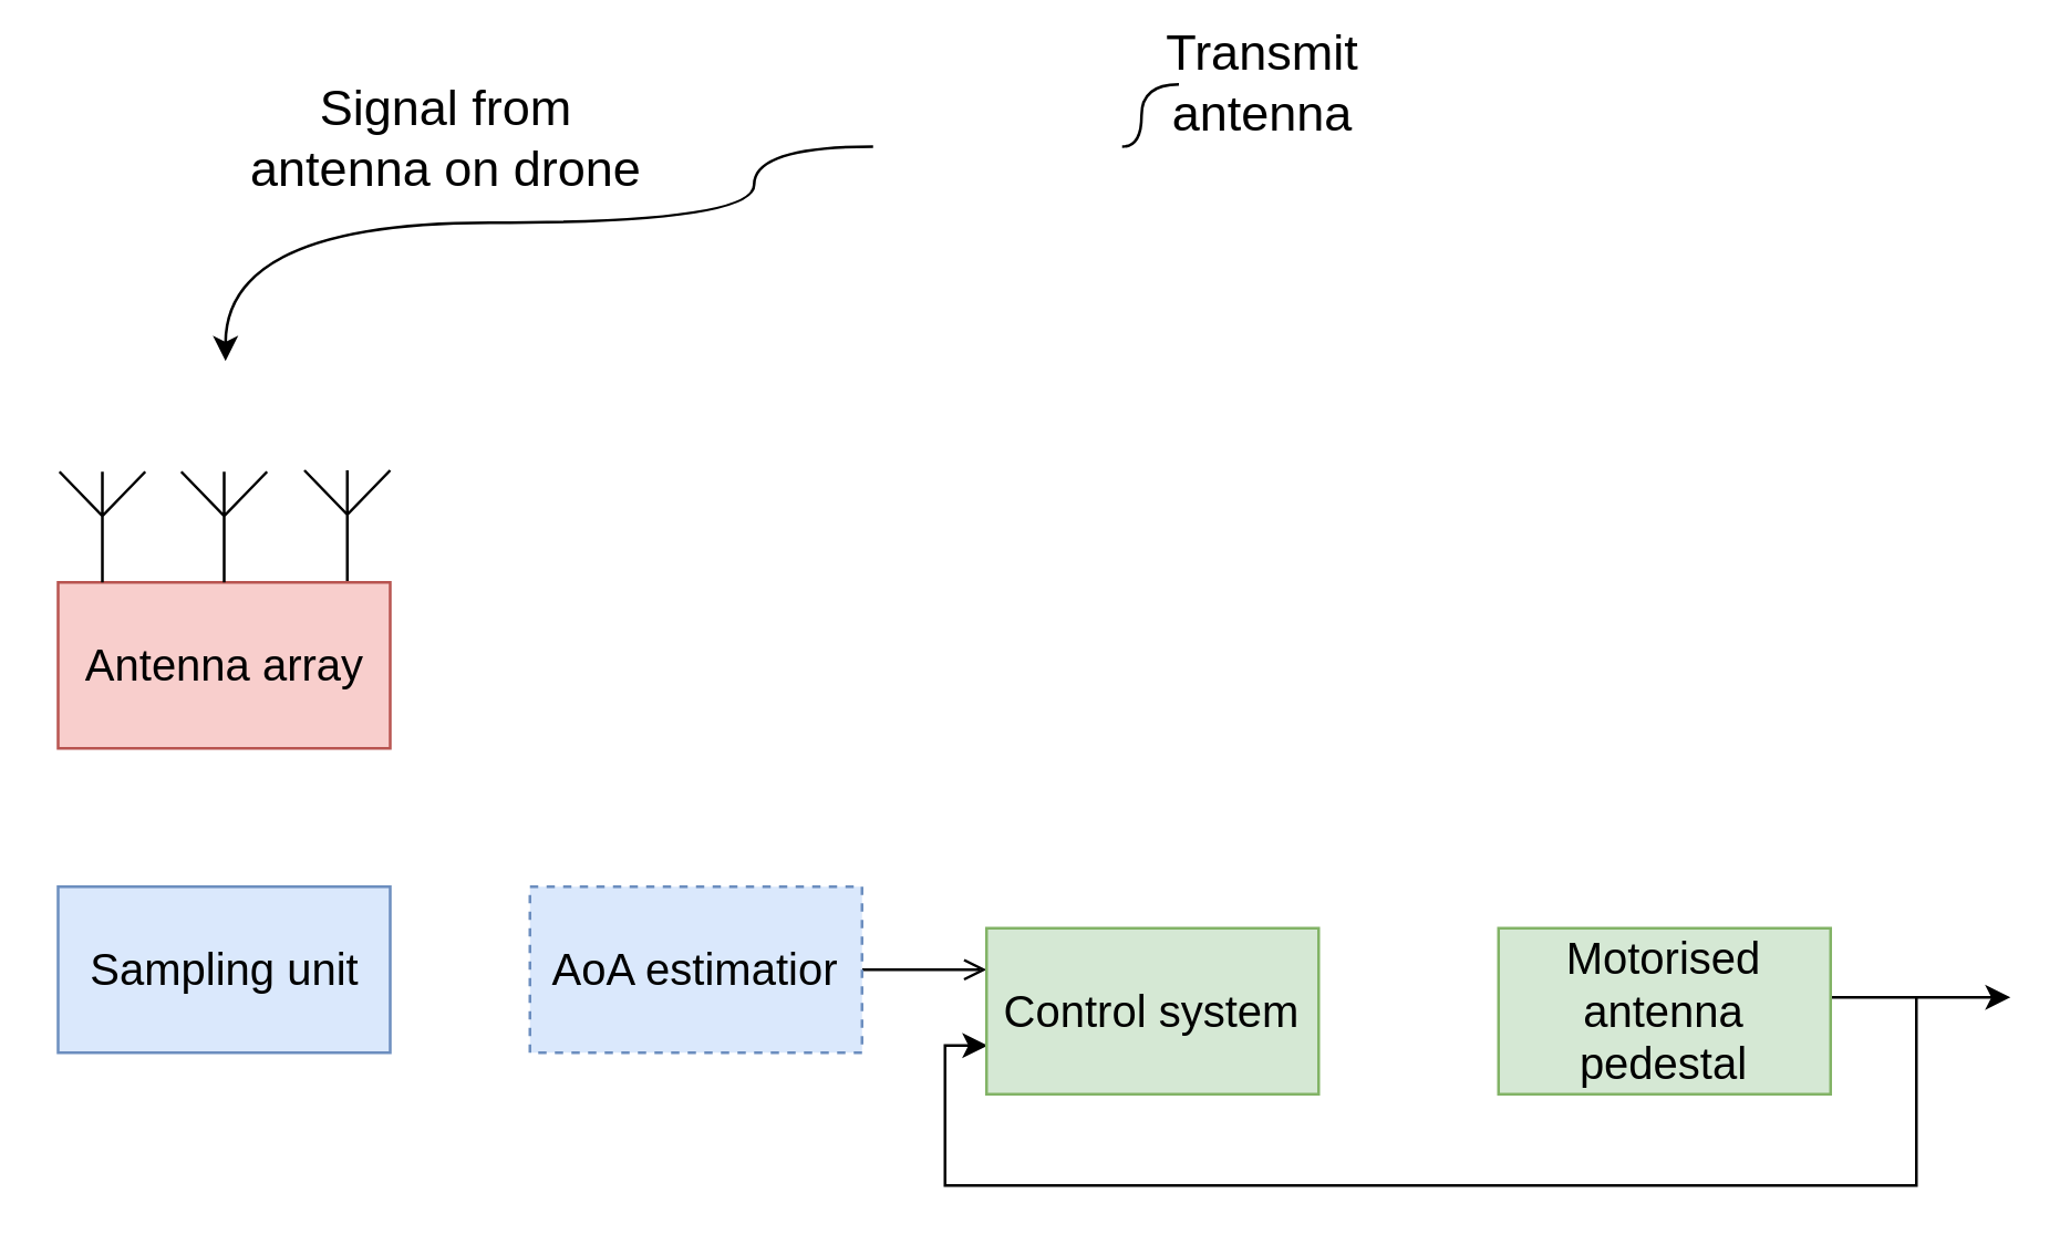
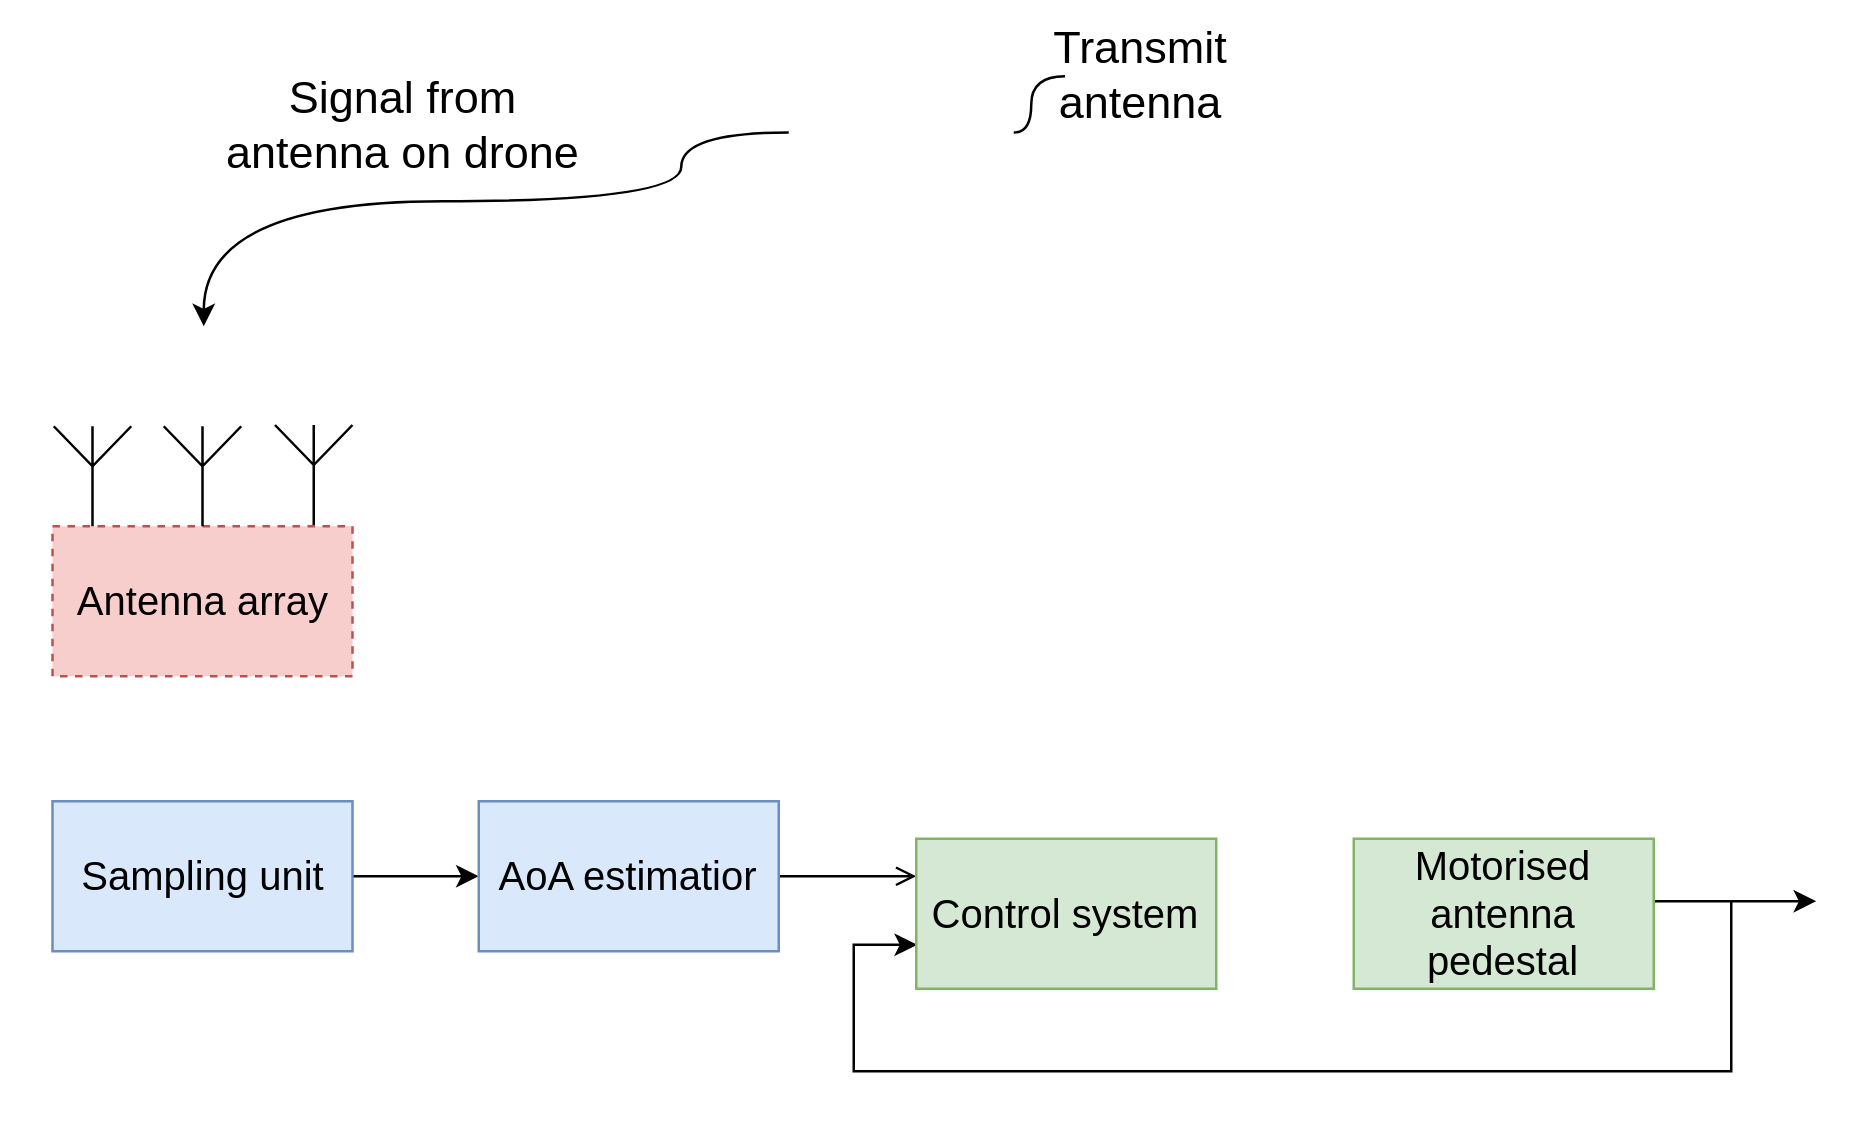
- <mxCell id="2" value="&lt;font style=&quot;font-size: 16px&quot;&gt;Antenna array&lt;/font&gt;" style="rounded=0;whiteSpace=wrap;html=1;fillColor=#f8cecc;strokeColor=#b85450;" parent="1" vertex="1"><mxGeometry x="20.5" y="210" width="120" height="60" as="geometry" /></mxCell>
+ <mxCell id="2" value="&lt;font style=&quot;font-size: 16px&quot;&gt;Antenna array&lt;/font&gt;" style="rounded=0;whiteSpace=wrap;html=1;fillColor=#f8cecc;strokeColor=#b85450;dashed=1;" parent="1" vertex="1"><mxGeometry x="20.5" y="210" width="120" height="60" as="geometry" /></mxCell>
+ <mxCell id="3" style="edgeStyle=orthogonalEdgeStyle;rounded=0;orthogonalLoop=1;jettySize=auto;html=1;entryX=0;entryY=0.5;entryDx=0;entryDy=0;" parent="1" source="4" target="6" edge="1"><mxGeometry relative="1" as="geometry" /></mxCell>
- <mxCell id="6" value="&lt;font style=&quot;font-size: 16px&quot;&gt;AoA estimatior&lt;/font&gt;" style="rounded=0;whiteSpace=wrap;html=1;fillColor=#dae8fc;strokeColor=#6c8ebf;dashed=1;" parent="1" vertex="1"><mxGeometry x="191" y="320" width="120" height="60" as="geometry" /></mxCell>
+ <mxCell id="6" value="&lt;font style=&quot;font-size: 16px&quot;&gt;AoA estimatior&lt;/font&gt;" style="rounded=0;whiteSpace=wrap;html=1;fillColor=#dae8fc;strokeColor=#6c8ebf;" parent="1" vertex="1"><mxGeometry x="191" y="320" width="120" height="60" as="geometry" /></mxCell>
- <mxCell id="10" value="&lt;font style=&quot;font-size: 16px&quot;&gt;Control system&lt;/font&gt;" style="rounded=0;whiteSpace=wrap;html=1;fillColor=#d5e8d4;strokeColor=#82b366;" parent="1" vertex="1"><mxGeometry x="356" y="335" width="120" height="60" as="geometry" /></mxCell>
+ <mxCell id="10" value="&lt;font style=&quot;font-size: 16px&quot;&gt;Control system&lt;/font&gt;" style="rounded=0;whiteSpace=wrap;html=1;fillColor=#d5e8d4;strokeColor=#82b366;" parent="1" vertex="1"><mxGeometry x="366" y="335" width="120" height="60" as="geometry" /></mxCell>
